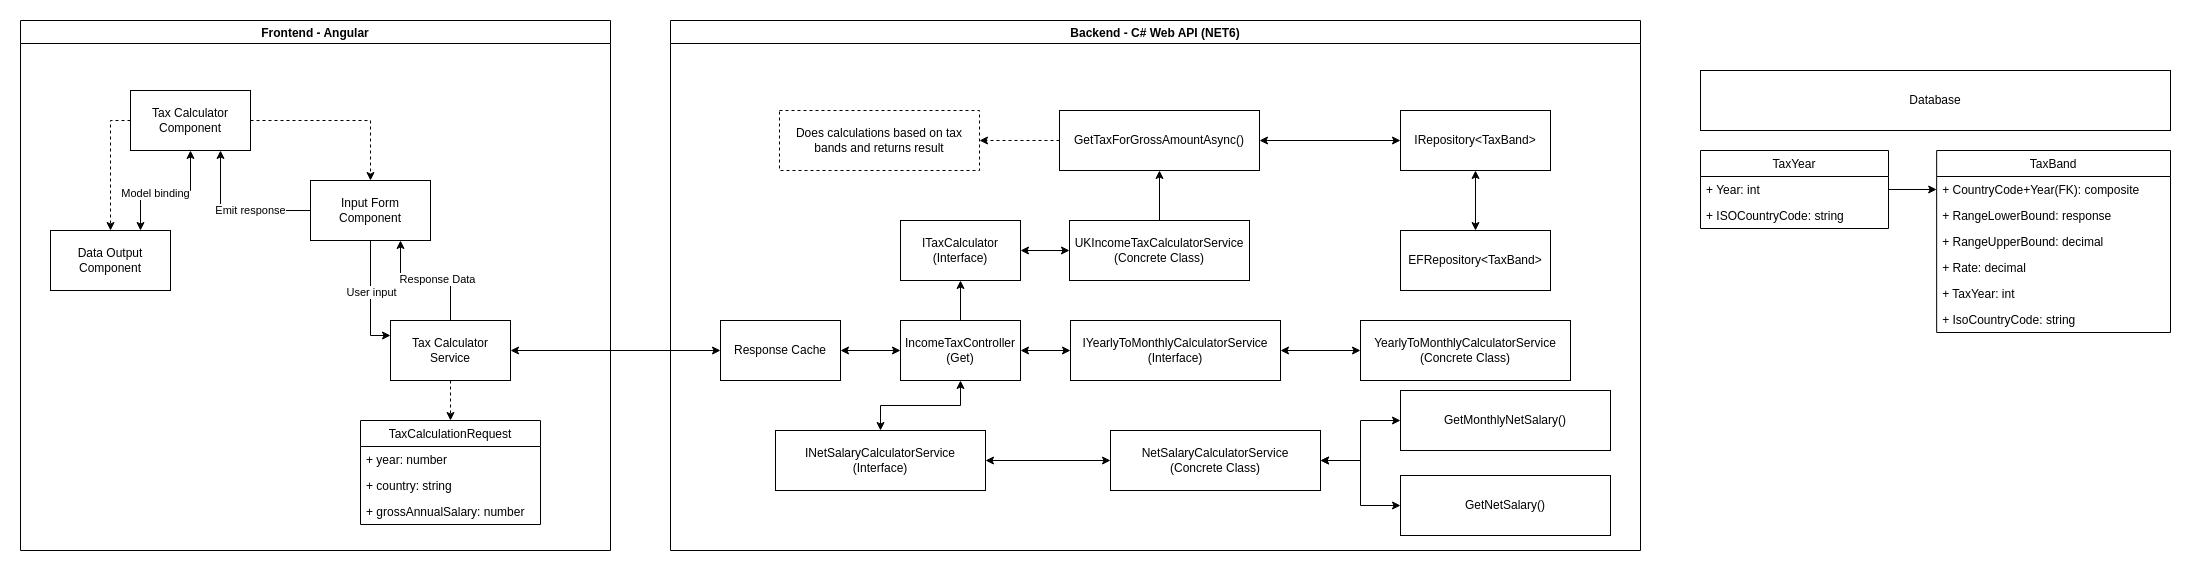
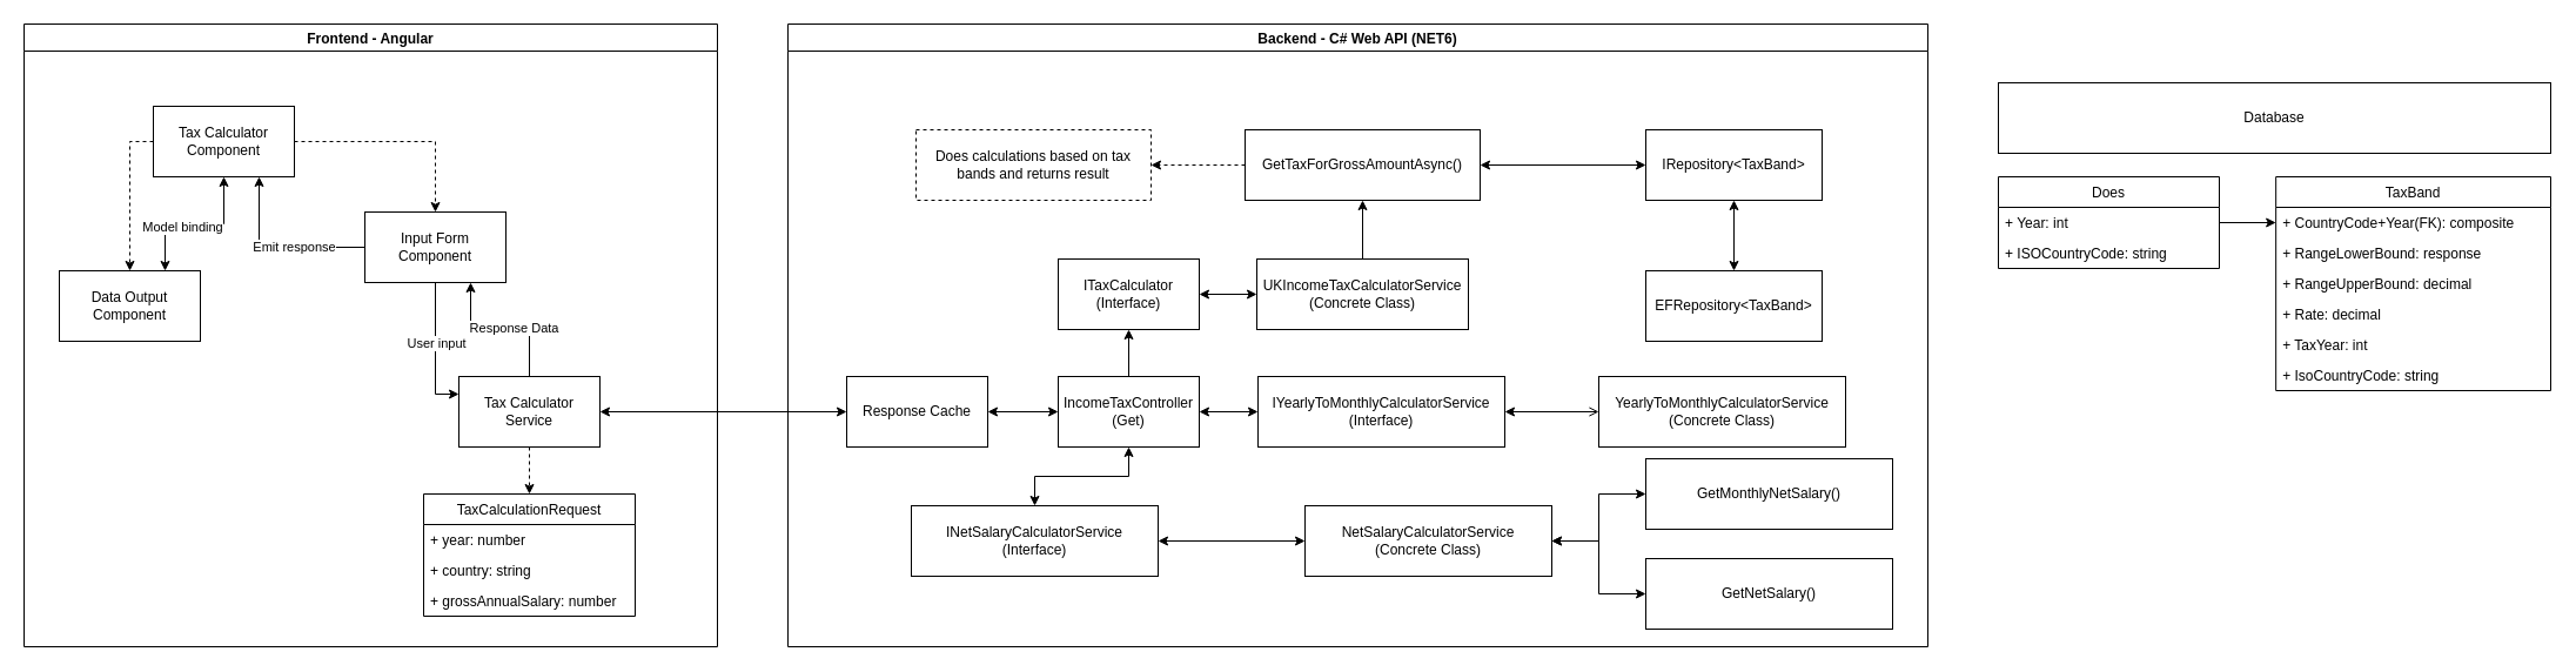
- <mxCell id="52" value="TaxYear" style="swimlane;fontStyle=0;childLayout=stackLayout;horizontal=1;startSize=26;fillColor=none;horizontalStack=0;resizeParent=1;resizeParentMax=0;resizeLast=0;collapsible=1;marginBottom=0;" parent="1" vertex="1"><mxGeometry x="1700" y="150" width="188" height="78" as="geometry" /></mxCell>
+ <mxCell id="52" value="Does" style="swimlane;fontStyle=0;childLayout=stackLayout;horizontal=1;startSize=26;fillColor=none;horizontalStack=0;resizeParent=1;resizeParentMax=0;resizeLast=0;collapsible=1;marginBottom=0;" parent="1" vertex="1"><mxGeometry x="1700" y="150" width="188" height="78" as="geometry" /></mxCell>
- <mxCell id="39" value="" style="edgeStyle=orthogonalEdgeStyle;rounded=0;orthogonalLoop=1;jettySize=auto;html=1;startArrow=classic;startFill=1;endArrow=classic;endFill=1;" edge="1" parent="22" source="40" target="43"><mxGeometry relative="1" as="geometry" /></mxCell>
+ <mxCell id="39" value="" style="edgeStyle=orthogonalEdgeStyle;rounded=0;orthogonalLoop=1;jettySize=auto;html=1;startArrow=classic;startFill=1;endArrow=open;endFill=1;" edge="1" parent="22" source="40" target="43"><mxGeometry relative="1" as="geometry" /></mxCell>
